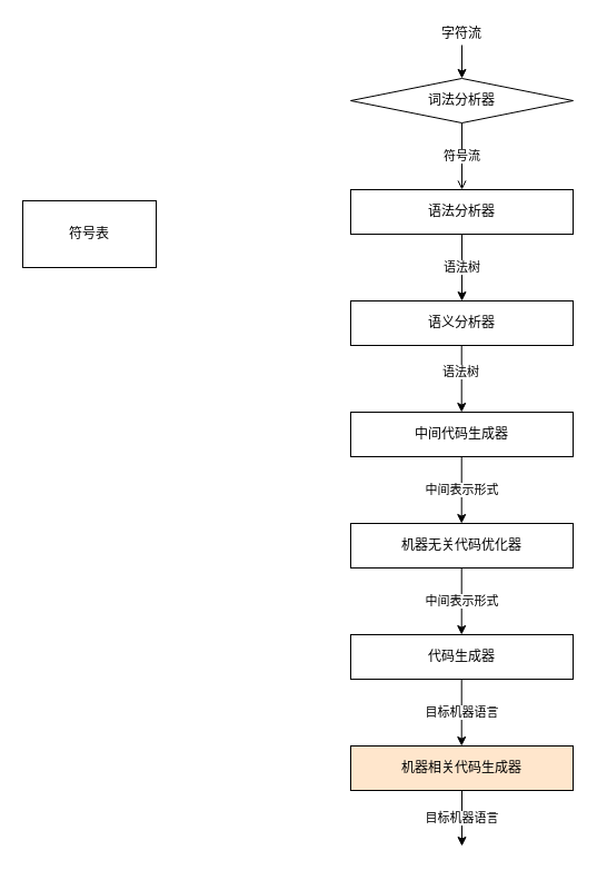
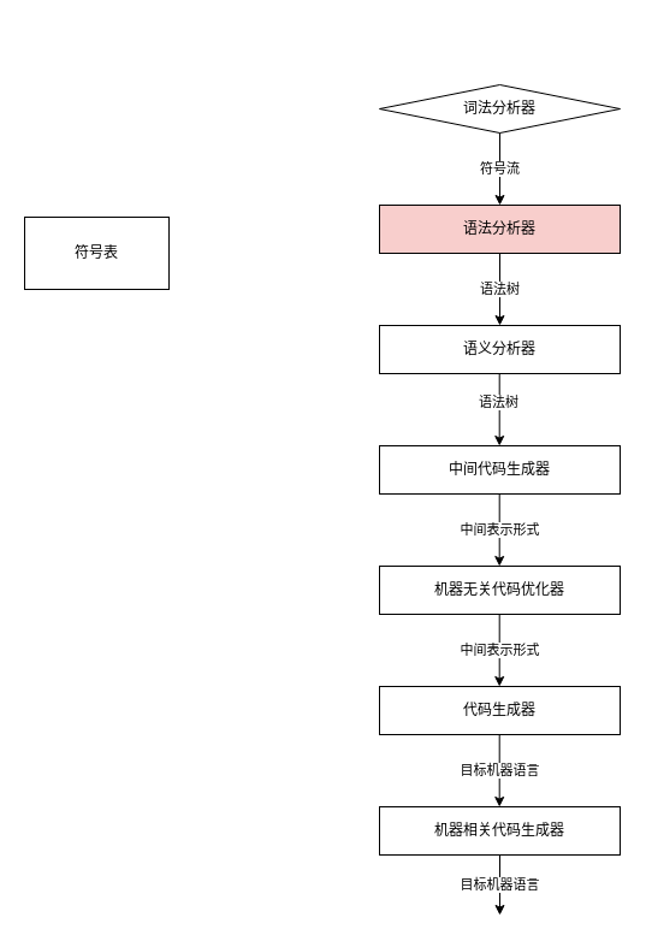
- <mxCell id="16" value="字符流" style="text;html=1;strokeColor=none;fillColor=none;align=center;verticalAlign=middle;whiteSpace=wrap;rounded=0;" vertex="1" parent="1"><mxGeometry x="395" y="20" width="40" height="20" as="geometry" /></mxCell>
- <mxCell id="17" value="" style="endArrow=classic;html=1;exitX=0.5;exitY=1;exitDx=0;exitDy=0;" edge="1" parent="1" source="16" target="2"><mxGeometry width="50" height="50" relative="1" as="geometry"><mxPoint x="355" y="190" as="sourcePoint" /><mxPoint x="405" y="140" as="targetPoint" /></mxGeometry></mxCell>
- <mxCell id="9" value="符号流" style="endArrow=open;html=1;exitX=0.5;exitY=1;exitDx=0;exitDy=0;" edge="1" parent="1" source="2" target="3"><mxGeometry width="50" height="50" relative="1" as="geometry"><mxPoint x="415" y="160" as="sourcePoint" /><mxPoint x="465" y="110" as="targetPoint" /></mxGeometry></mxCell>
+ <mxCell id="9" value="符号流" style="endArrow=classic;html=1;exitX=0.5;exitY=1;exitDx=0;exitDy=0;" edge="1" parent="1" source="2" target="3"><mxGeometry width="50" height="50" relative="1" as="geometry"><mxPoint x="415" y="160" as="sourcePoint" /><mxPoint x="465" y="110" as="targetPoint" /></mxGeometry></mxCell>
- <mxCell id="3" value="语法分析器" style="rounded=0;whiteSpace=wrap;html=1;" vertex="1" parent="1"><mxGeometry x="315" y="170" width="200" height="40" as="geometry" /></mxCell>
+ <mxCell id="3" value="语法分析器" style="rounded=0;whiteSpace=wrap;html=1;fillColor=#f8cecc;" vertex="1" parent="1"><mxGeometry x="315" y="170" width="200" height="40" as="geometry" /></mxCell>
- <mxCell id="8" value="机器相关代码生成器" style="rounded=0;whiteSpace=wrap;html=1;fillColor=#ffe6cc;" vertex="1" parent="1"><mxGeometry x="315" y="670" width="200" height="40" as="geometry" /></mxCell>
+ <mxCell id="8" value="机器相关代码生成器" style="rounded=0;whiteSpace=wrap;html=1;" vertex="1" parent="1"><mxGeometry x="315" y="670" width="200" height="40" as="geometry" /></mxCell>
